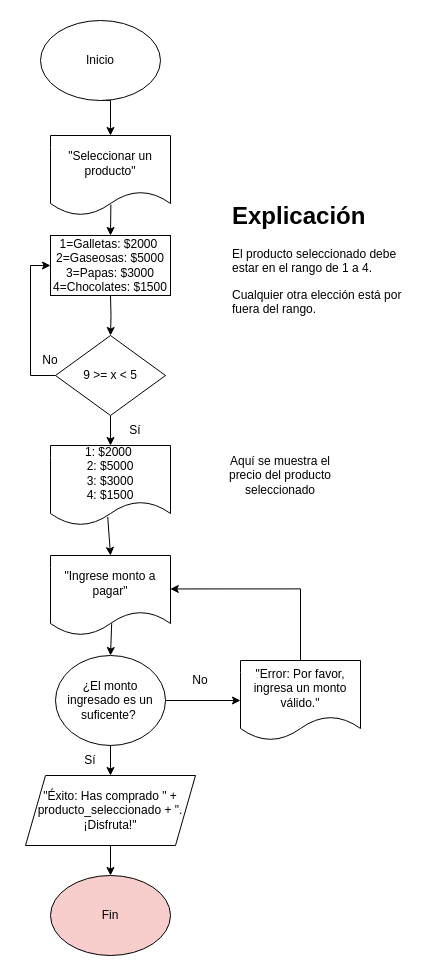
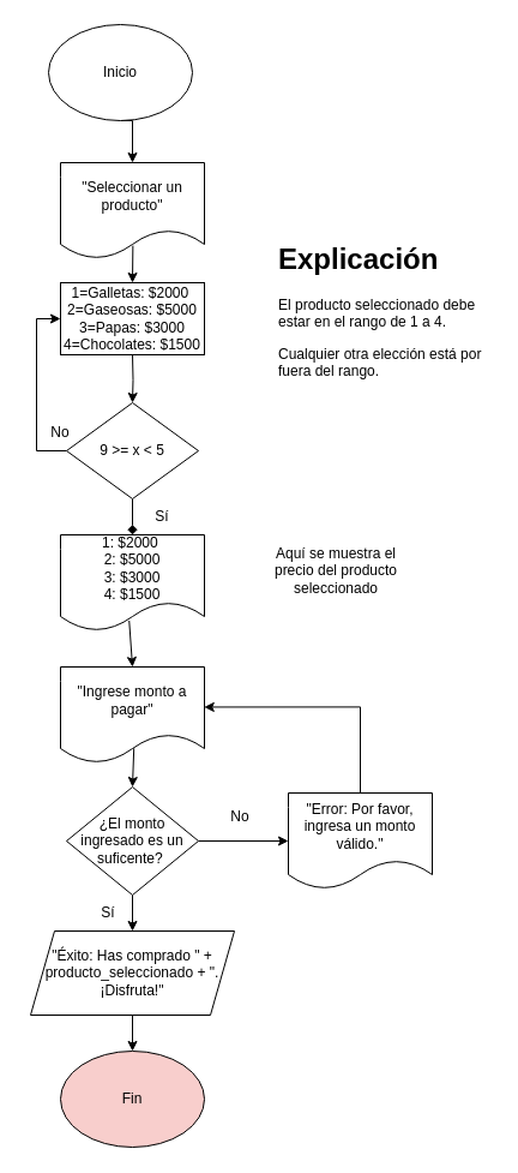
- <mxCell id="6" style="edgeStyle=orthogonalEdgeStyle;rounded=0;orthogonalLoop=1;jettySize=auto;html=1;exitX=0.5;exitY=1;exitDx=0;exitDy=0;entryX=0.5;entryY=0;entryDx=0;entryDy=0;" edge="1" parent="1" source="8" target="18"><mxGeometry relative="1" as="geometry"><mxPoint x="110" y="455" as="targetPoint" /></mxGeometry></mxCell>
+ <mxCell id="6" style="edgeStyle=orthogonalEdgeStyle;rounded=0;orthogonalLoop=1;jettySize=auto;html=1;exitX=0.5;exitY=1;exitDx=0;exitDy=0;entryX=0.5;entryY=0;entryDx=0;entryDy=0;endArrow=diamond;" edge="1" parent="1" source="8" target="18"><mxGeometry relative="1" as="geometry"><mxPoint x="110" y="455" as="targetPoint" /></mxGeometry></mxCell>
- <mxCell id="11" value="¿El monto ingresado es un suficente?&amp;nbsp;" style="ellipse;whiteSpace=wrap;html=1;" vertex="1" parent="1"><mxGeometry x="55" y="655" width="110" height="90" as="geometry" /></mxCell>
+ <mxCell id="11" value="¿El monto ingresado es un suficente?&amp;nbsp;" style="rhombus;whiteSpace=wrap;html=1;" vertex="1" parent="1"><mxGeometry x="55" y="655" width="110" height="90" as="geometry" /></mxCell>
